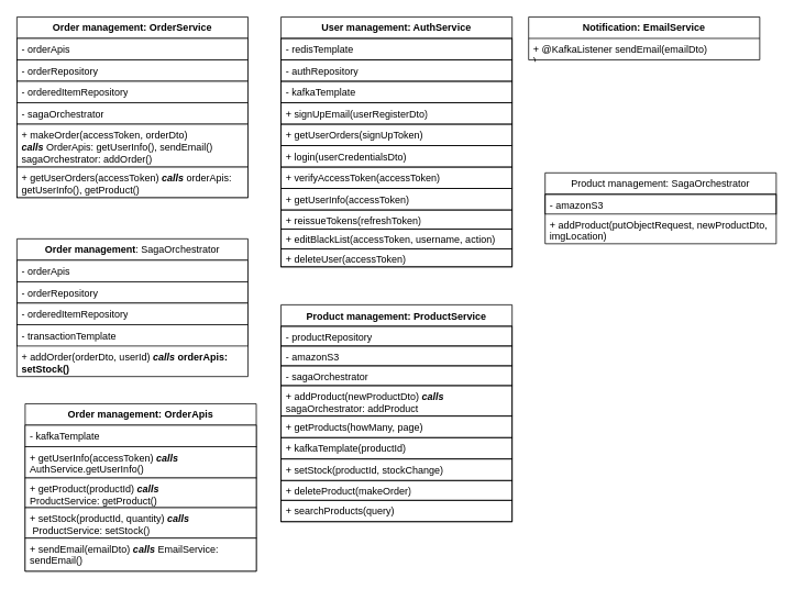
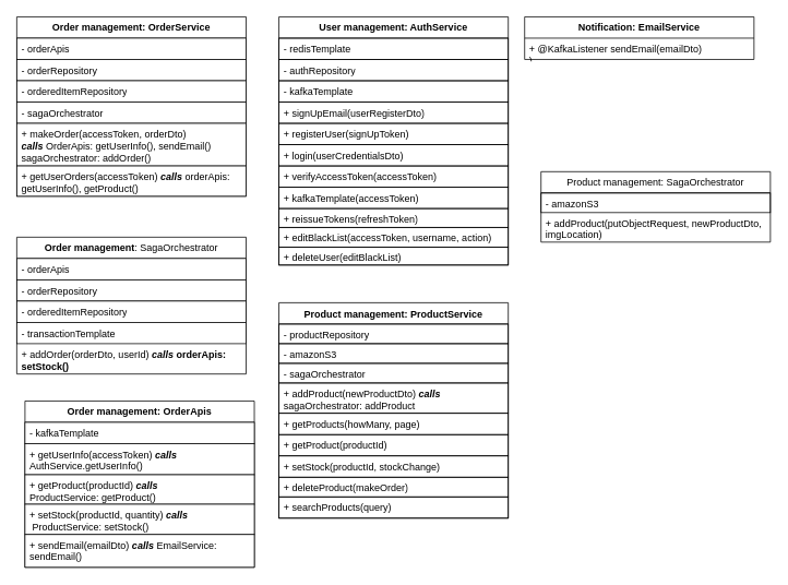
- <mxCell id="14" value="+ getUserOrders(signUpToken)" style="text;strokeColor=default;fillColor=none;align=left;verticalAlign=top;spacingLeft=4;spacingRight=4;overflow=hidden;rotatable=0;points=[[0,0.5],[1,0.5]];portConstraint=eastwest;whiteSpace=wrap;html=1;" parent="9" vertex="1"><mxGeometry y="130" width="280" height="26" as="geometry" /></mxCell>
+ <mxCell id="14" value="+ registerUser(signUpToken)" style="text;strokeColor=default;fillColor=none;align=left;verticalAlign=top;spacingLeft=4;spacingRight=4;overflow=hidden;rotatable=0;points=[[0,0.5],[1,0.5]];portConstraint=eastwest;whiteSpace=wrap;html=1;" parent="9" vertex="1"><mxGeometry y="130" width="280" height="26" as="geometry" /></mxCell>
- <mxCell id="17" value="+ getUserInfo(accessToken)" style="text;strokeColor=default;fillColor=none;align=left;verticalAlign=top;spacingLeft=4;spacingRight=4;overflow=hidden;rotatable=0;points=[[0,0.5],[1,0.5]];portConstraint=eastwest;whiteSpace=wrap;html=1;" parent="9" vertex="1"><mxGeometry y="208" width="280" height="26" as="geometry" /></mxCell>
+ <mxCell id="17" value="+ kafkaTemplate(accessToken)" style="text;strokeColor=default;fillColor=none;align=left;verticalAlign=top;spacingLeft=4;spacingRight=4;overflow=hidden;rotatable=0;points=[[0,0.5],[1,0.5]];portConstraint=eastwest;whiteSpace=wrap;html=1;" parent="9" vertex="1"><mxGeometry y="208" width="280" height="26" as="geometry" /></mxCell>
- <mxCell id="20" value="&lt;p style=&quot;margin-top: 0pt; margin-bottom: 0pt; margin-left: 0in; direction: ltr; unicode-bidi: embed; word-break: normal;&quot;&gt;+ deleteUser(accessToken)&lt;/p&gt;" style="text;strokeColor=default;fillColor=none;align=left;verticalAlign=top;spacingLeft=4;spacingRight=4;overflow=hidden;rotatable=0;points=[[0,0.5],[1,0.5]];portConstraint=eastwest;whiteSpace=wrap;html=1;" parent="9" vertex="1"><mxGeometry y="281" width="280" height="22" as="geometry" /></mxCell>
+ <mxCell id="20" value="&lt;p style=&quot;margin-top: 0pt; margin-bottom: 0pt; margin-left: 0in; direction: ltr; unicode-bidi: embed; word-break: normal;&quot;&gt;+ deleteUser(editBlackList)&lt;/p&gt;" style="text;strokeColor=default;fillColor=none;align=left;verticalAlign=top;spacingLeft=4;spacingRight=4;overflow=hidden;rotatable=0;points=[[0,0.5],[1,0.5]];portConstraint=eastwest;whiteSpace=wrap;html=1;" parent="9" vertex="1"><mxGeometry y="281" width="280" height="22" as="geometry" /></mxCell>
- <mxCell id="27" value="&lt;p style=&quot;margin-top: 0pt; margin-bottom: 0pt; margin-left: 0in; direction: ltr; unicode-bidi: embed; word-break: normal;&quot;&gt;+ kafkaTemplate(productId)&lt;br&gt;&lt;/p&gt;" style="text;strokeColor=default;fillColor=none;align=left;verticalAlign=top;spacingLeft=4;spacingRight=4;overflow=hidden;rotatable=0;points=[[0,0.5],[1,0.5]];portConstraint=eastwest;whiteSpace=wrap;html=1;" parent="21" vertex="1"><mxGeometry y="161" width="280" height="26" as="geometry" /></mxCell>
+ <mxCell id="27" value="&lt;p style=&quot;margin-top: 0pt; margin-bottom: 0pt; margin-left: 0in; direction: ltr; unicode-bidi: embed; word-break: normal;&quot;&gt;+ getProduct(productId)&lt;br&gt;&lt;/p&gt;" style="text;strokeColor=default;fillColor=none;align=left;verticalAlign=top;spacingLeft=4;spacingRight=4;overflow=hidden;rotatable=0;points=[[0,0.5],[1,0.5]];portConstraint=eastwest;whiteSpace=wrap;html=1;" parent="21" vertex="1"><mxGeometry y="161" width="280" height="26" as="geometry" /></mxCell>
